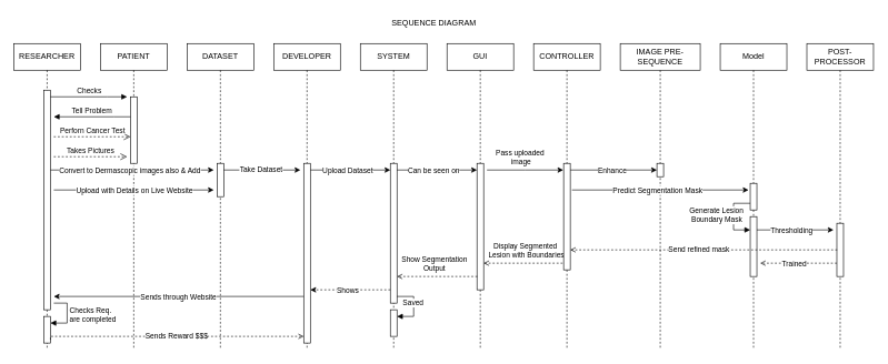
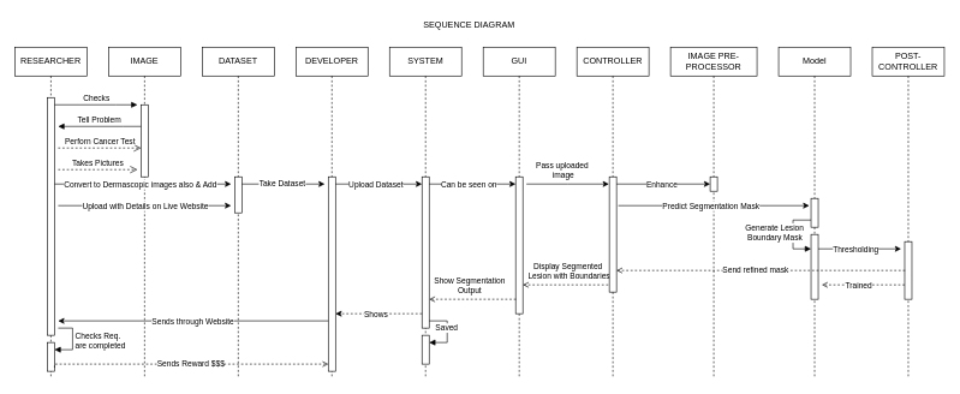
- <mxCell id="20" value="PATIENT" style="shape=umlLifeline;perimeter=lifelinePerimeter;whiteSpace=wrap;html=1;container=0;dropTarget=0;collapsible=0;recursiveResize=0;outlineConnect=0;portConstraint=eastwest;newEdgeStyle={&quot;edgeStyle&quot;:&quot;elbowEdgeStyle&quot;,&quot;elbow&quot;:&quot;vertical&quot;,&quot;curved&quot;:0,&quot;rounded&quot;:0};" vertex="1" parent="1"><mxGeometry x="150" y="65" width="100" height="460" as="geometry" /></mxCell>
+ <mxCell id="20" value="IMAGE" style="shape=umlLifeline;perimeter=lifelinePerimeter;whiteSpace=wrap;html=1;container=0;dropTarget=0;collapsible=0;recursiveResize=0;outlineConnect=0;portConstraint=eastwest;newEdgeStyle={&quot;edgeStyle&quot;:&quot;elbowEdgeStyle&quot;,&quot;elbow&quot;:&quot;vertical&quot;,&quot;curved&quot;:0,&quot;rounded&quot;:0};" vertex="1" parent="1"><mxGeometry x="150" y="65" width="100" height="460" as="geometry" /></mxCell>
- <mxCell id="14" value="IMAGE PRE-SEQUENCE" style="shape=umlLifeline;perimeter=lifelinePerimeter;whiteSpace=wrap;html=1;container=0;dropTarget=0;collapsible=0;recursiveResize=0;outlineConnect=0;portConstraint=eastwest;newEdgeStyle={&quot;edgeStyle&quot;:&quot;elbowEdgeStyle&quot;,&quot;elbow&quot;:&quot;vertical&quot;,&quot;curved&quot;:0,&quot;rounded&quot;:0};" vertex="1" parent="1"><mxGeometry x="930" y="65" width="120" height="460" as="geometry" /></mxCell>
+ <mxCell id="14" value="IMAGE PRE-PROCESSOR" style="shape=umlLifeline;perimeter=lifelinePerimeter;whiteSpace=wrap;html=1;container=0;dropTarget=0;collapsible=0;recursiveResize=0;outlineConnect=0;portConstraint=eastwest;newEdgeStyle={&quot;edgeStyle&quot;:&quot;elbowEdgeStyle&quot;,&quot;elbow&quot;:&quot;vertical&quot;,&quot;curved&quot;:0,&quot;rounded&quot;:0};" vertex="1" parent="1"><mxGeometry x="930" y="65" width="120" height="460" as="geometry" /></mxCell>
- <mxCell id="42" value="POST-PROCESSOR" style="shape=umlLifeline;perimeter=lifelinePerimeter;whiteSpace=wrap;html=1;container=0;dropTarget=0;collapsible=0;recursiveResize=0;outlineConnect=0;portConstraint=eastwest;newEdgeStyle={&quot;edgeStyle&quot;:&quot;elbowEdgeStyle&quot;,&quot;elbow&quot;:&quot;vertical&quot;,&quot;curved&quot;:0,&quot;rounded&quot;:0};" vertex="1" parent="1"><mxGeometry x="1210" y="65" width="100" height="460" as="geometry" /></mxCell>
+ <mxCell id="42" value="POST-CONTROLLER" style="shape=umlLifeline;perimeter=lifelinePerimeter;whiteSpace=wrap;html=1;container=0;dropTarget=0;collapsible=0;recursiveResize=0;outlineConnect=0;portConstraint=eastwest;newEdgeStyle={&quot;edgeStyle&quot;:&quot;elbowEdgeStyle&quot;,&quot;elbow&quot;:&quot;vertical&quot;,&quot;curved&quot;:0,&quot;rounded&quot;:0};" vertex="1" parent="1"><mxGeometry x="1210" y="65" width="100" height="460" as="geometry" /></mxCell>
